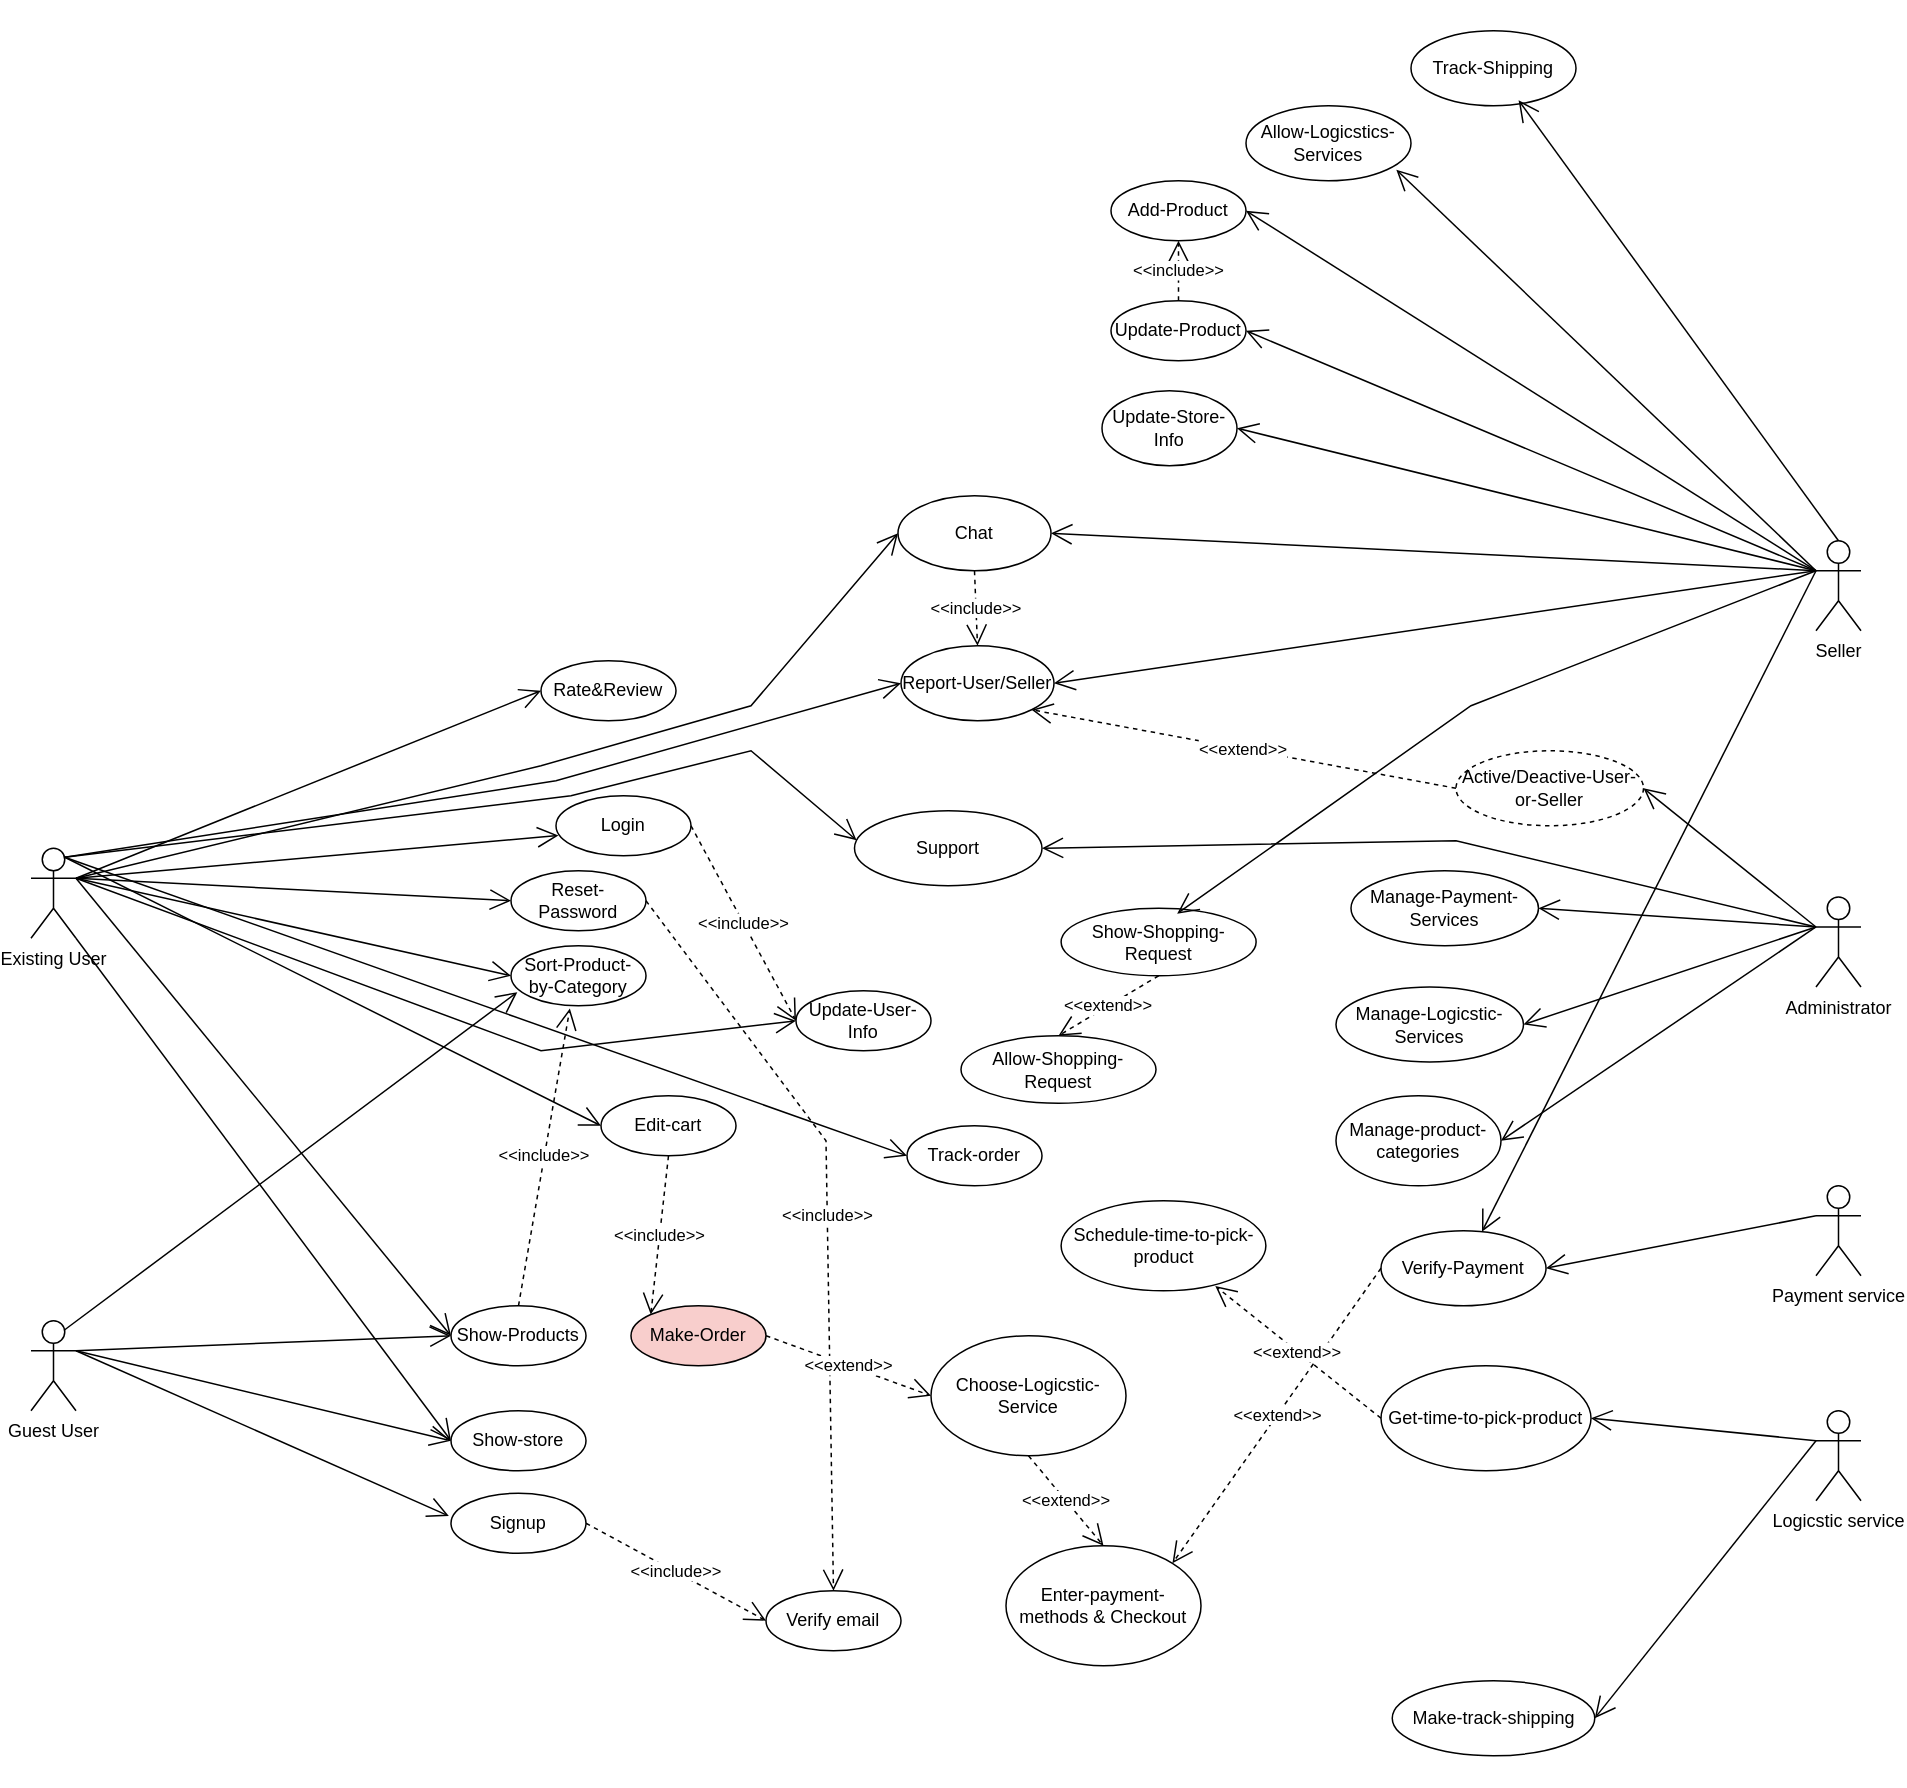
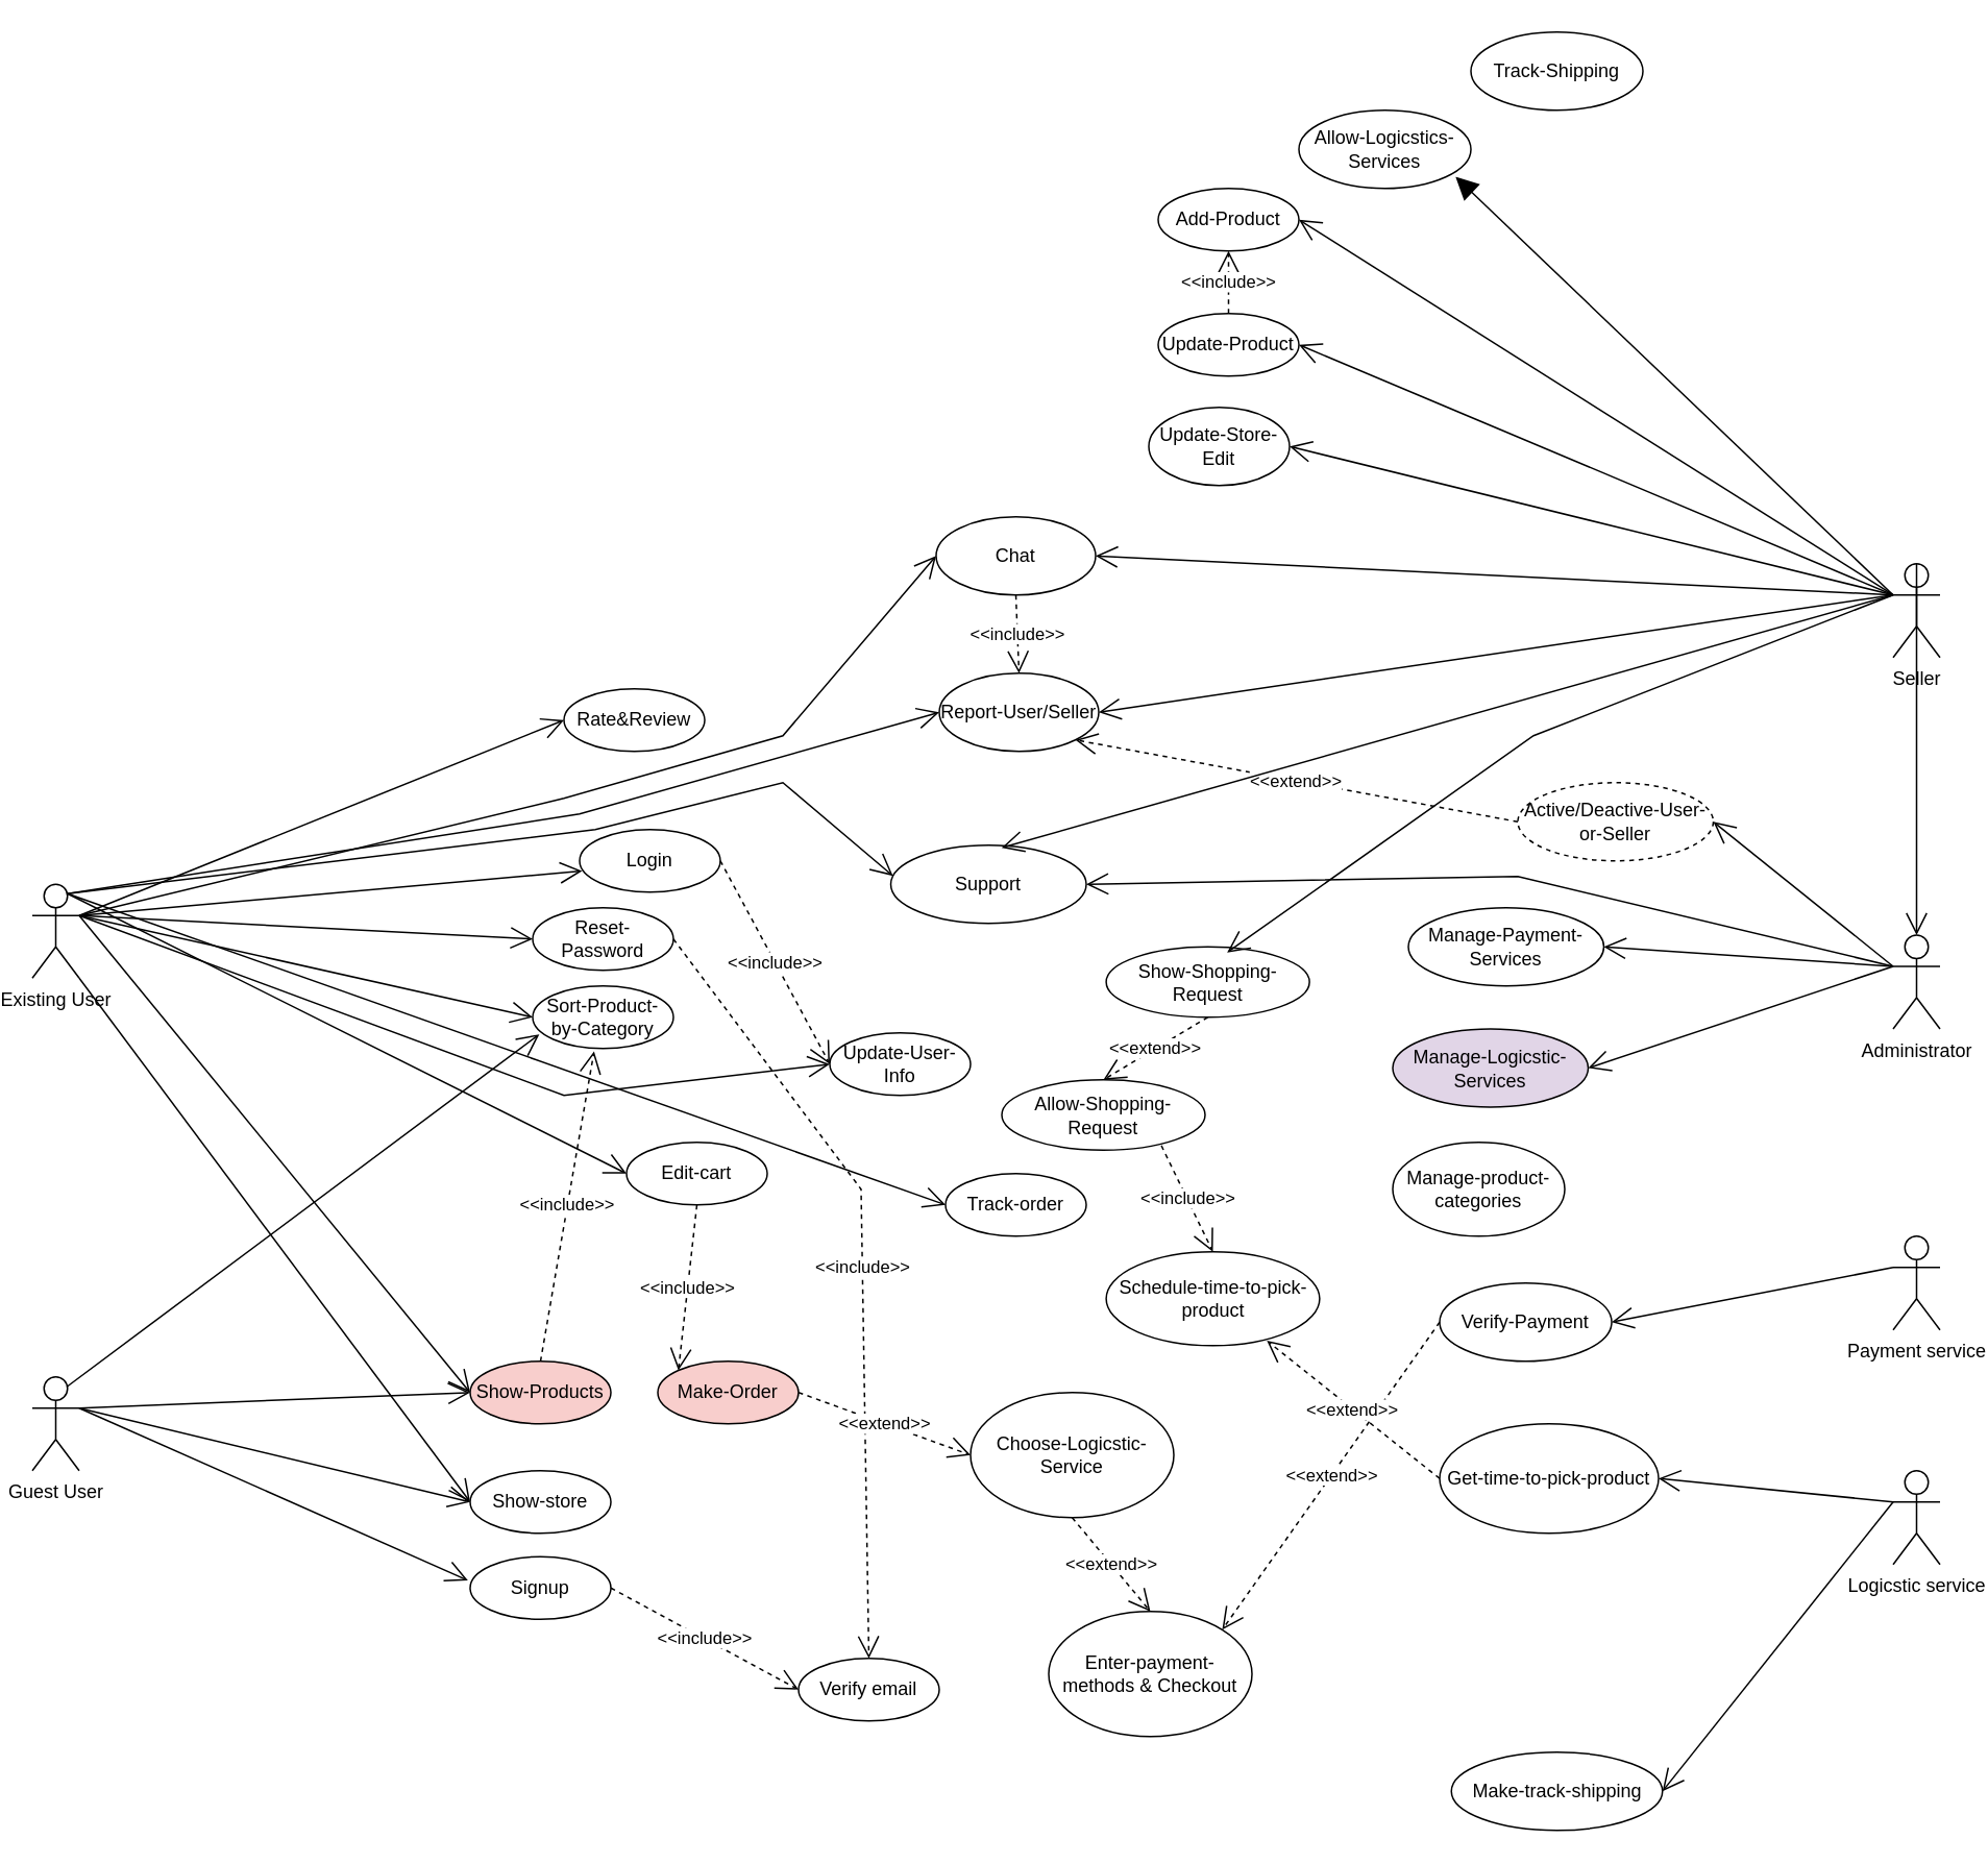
- <mxCell id="55" value="" style="endArrow=open;endFill=1;endSize=12;html=1;rounded=0;exitX=0;exitY=0.333;exitDx=0;exitDy=0;exitPerimeter=0;entryX=0.911;entryY=0.852;entryDx=0;entryDy=0;entryPerimeter=0;" parent="1" source="4" target="54" edge="1"><mxGeometry width="160" relative="1" as="geometry"><mxPoint x="950" y="425" as="sourcePoint" /><mxPoint x="682" y="525" as="targetPoint" /></mxGeometry></mxCell>
+ <mxCell id="55" value="" style="endArrow=block;endFill=1;endSize=12;html=1;rounded=0;exitX=0;exitY=0.333;exitDx=0;exitDy=0;exitPerimeter=0;entryX=0.911;entryY=0.852;entryDx=0;entryDy=0;entryPerimeter=0;" parent="1" source="4" target="54" edge="1"><mxGeometry width="160" relative="1" as="geometry"><mxPoint x="950" y="425" as="sourcePoint" /><mxPoint x="682" y="525" as="targetPoint" /></mxGeometry></mxCell>
- <mxCell id="86" value="" style="endArrow=open;endFill=1;endSize=12;html=1;rounded=0;exitX=0.5;exitY=0;exitDx=0;exitDy=0;exitPerimeter=0;entryX=0.652;entryY=0.927;entryDx=0;entryDy=0;entryPerimeter=0;" parent="1" source="4" target="85" edge="1"><mxGeometry width="160" relative="1" as="geometry"><mxPoint x="1220" y="390" as="sourcePoint" /><mxPoint x="940" y="123" as="targetPoint" /></mxGeometry></mxCell>
+ <mxCell id="86" value="" style="endArrow=open;endFill=1;endSize=12;html=1;rounded=0;exitX=0.5;exitY=0;exitDx=0;exitDy=0;exitPerimeter=0;" parent="1" source="4" target="8" edge="1"><mxGeometry width="160" relative="1" as="geometry"><mxPoint x="1220" y="390" as="sourcePoint" /><mxPoint x="940" y="123" as="targetPoint" /></mxGeometry></mxCell>
- <mxCell id="72" value="Update-Store-Info" style="ellipse;whiteSpace=wrap;html=1;" parent="1" vertex="1"><mxGeometry x="734" y="260" width="90" height="50" as="geometry" /></mxCell>
+ <mxCell id="72" value="Update-Store-Edit" style="ellipse;whiteSpace=wrap;html=1;" parent="1" vertex="1"><mxGeometry x="734" y="260" width="90" height="50" as="geometry" /></mxCell>
- <mxCell id="71" value="" style="endArrow=open;endFill=1;endSize=12;html=1;rounded=0;exitX=0;exitY=0.333;exitDx=0;exitDy=0;exitPerimeter=0;" parent="1" source="4" target="65" edge="1"><mxGeometry width="160" relative="1" as="geometry"><mxPoint x="970" y="400" as="sourcePoint" /><mxPoint x="682" y="525" as="targetPoint" /></mxGeometry></mxCell>
+ <mxCell id="71" value="" style="endArrow=open;endFill=1;endSize=12;html=1;rounded=0;exitX=0;exitY=0.333;exitDx=0;exitDy=0;exitPerimeter=0;entryX=0.567;entryY=0.032;entryDx=0;entryDy=0;entryPerimeter=0;" parent="1" source="4" target="68" edge="1"><mxGeometry width="160" relative="1" as="geometry"><mxPoint x="970" y="400" as="sourcePoint" /><mxPoint x="682" y="525" as="targetPoint" /></mxGeometry></mxCell>
- <mxCell id="27" value="" style="endArrow=open;endFill=1;endSize=12;html=1;rounded=0;exitX=0;exitY=0.333;exitDx=0;exitDy=0;exitPerimeter=0;entryX=1;entryY=0.5;entryDx=0;entryDy=0;" parent="1" source="8" target="26" edge="1"><mxGeometry width="160" relative="1" as="geometry"><mxPoint x="500" y="880" as="sourcePoint" /><mxPoint x="660" y="880" as="targetPoint" /></mxGeometry></mxCell>
- <mxCell id="51" value="Manage-Logicstic-Services" style="ellipse;whiteSpace=wrap;html=1;" parent="1" vertex="1"><mxGeometry x="890" y="657.5" width="125" height="50" as="geometry" /></mxCell>
+ <mxCell id="51" value="Manage-Logicstic-Services" style="ellipse;whiteSpace=wrap;html=1;fillColor=#e1d5e7;" parent="1" vertex="1"><mxGeometry x="890" y="657.5" width="125" height="50" as="geometry" /></mxCell>
+ <mxCell id="79" value="&amp;lt;&amp;lt;include&amp;gt;&amp;gt;" style="endArrow=open;endSize=12;dashed=1;html=1;rounded=0;exitX=0.785;exitY=0.936;exitDx=0;exitDy=0;entryX=0.5;entryY=0;entryDx=0;entryDy=0;exitPerimeter=0;" parent="1" source="77" target="76" edge="1"><mxGeometry width="160" relative="1" as="geometry"><mxPoint x="355" y="880" as="sourcePoint" /><mxPoint x="389" y="682" as="targetPoint" /></mxGeometry></mxCell>
- <mxCell id="7" value="Show-Products" style="ellipse;whiteSpace=wrap;html=1;" parent="1" vertex="1"><mxGeometry x="300" y="870" width="90" height="40" as="geometry" /></mxCell>
+ <mxCell id="7" value="Show-Products" style="ellipse;whiteSpace=wrap;html=1;fillColor=#f8cecc;" parent="1" vertex="1"><mxGeometry x="300" y="870" width="90" height="40" as="geometry" /></mxCell>
